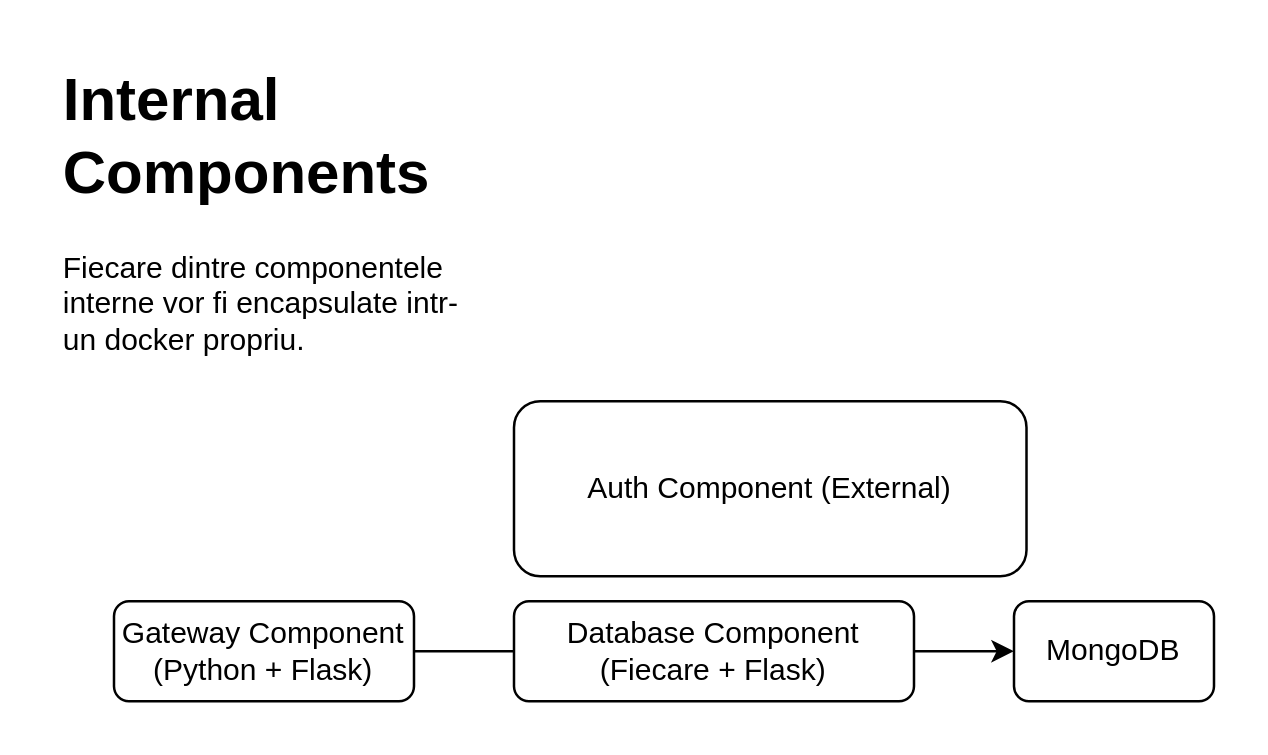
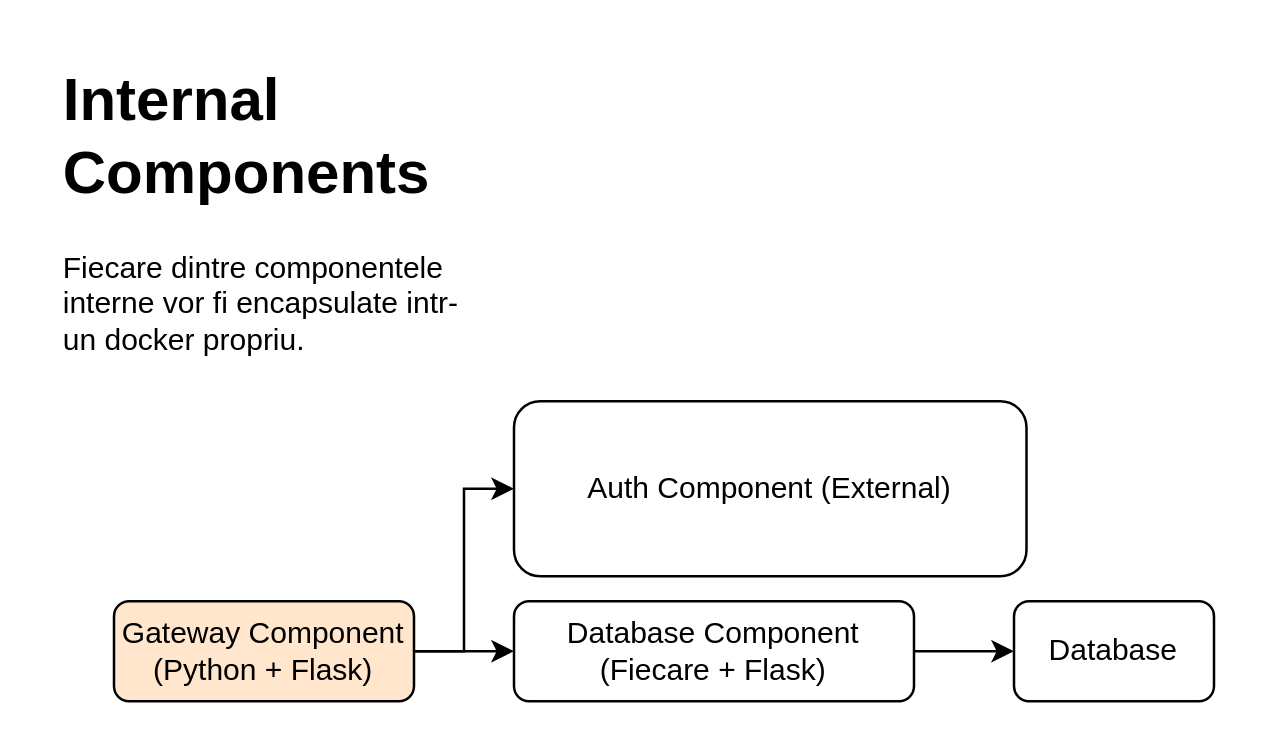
+ <mxCell id="2" style="edgeStyle=orthogonalEdgeStyle;rounded=0;orthogonalLoop=1;jettySize=auto;html=1;entryX=0;entryY=0.5;entryDx=0;entryDy=0;" edge="1" parent="1" source="4" target="5"><mxGeometry relative="1" as="geometry" /></mxCell>
- <mxCell id="4" value="Gateway Component (Python + Flask)" style="rounded=1;whiteSpace=wrap;html=1;" vertex="1" parent="1"><mxGeometry x="45" y="240" width="120" height="40" as="geometry" /></mxCell>
+ <mxCell id="4" value="Gateway Component (Python + Flask)" style="rounded=1;whiteSpace=wrap;html=1;fillColor=#ffe6cc;" vertex="1" parent="1"><mxGeometry x="45" y="240" width="120" height="40" as="geometry" /></mxCell>
- <mxCell id="3" style="edgeStyle=orthogonalEdgeStyle;rounded=0;orthogonalLoop=1;jettySize=auto;html=1;entryX=0;entryY=0.5;entryDx=0;entryDy=0;endArrow=none;" edge="1" parent="1" source="4" target="7"><mxGeometry relative="1" as="geometry" /></mxCell>
+ <mxCell id="3" style="edgeStyle=orthogonalEdgeStyle;rounded=0;orthogonalLoop=1;jettySize=auto;html=1;entryX=0;entryY=0.5;entryDx=0;entryDy=0;" edge="1" parent="1" source="4" target="7"><mxGeometry relative="1" as="geometry" /></mxCell>
- <mxCell id="8" value="MongoDB" style="rounded=1;whiteSpace=wrap;html=1;" vertex="1" parent="1"><mxGeometry x="405" y="240" width="80" height="40" as="geometry" /></mxCell>
+ <mxCell id="8" value="Database" style="rounded=1;whiteSpace=wrap;html=1;" vertex="1" parent="1"><mxGeometry x="405" y="240" width="80" height="40" as="geometry" /></mxCell>
